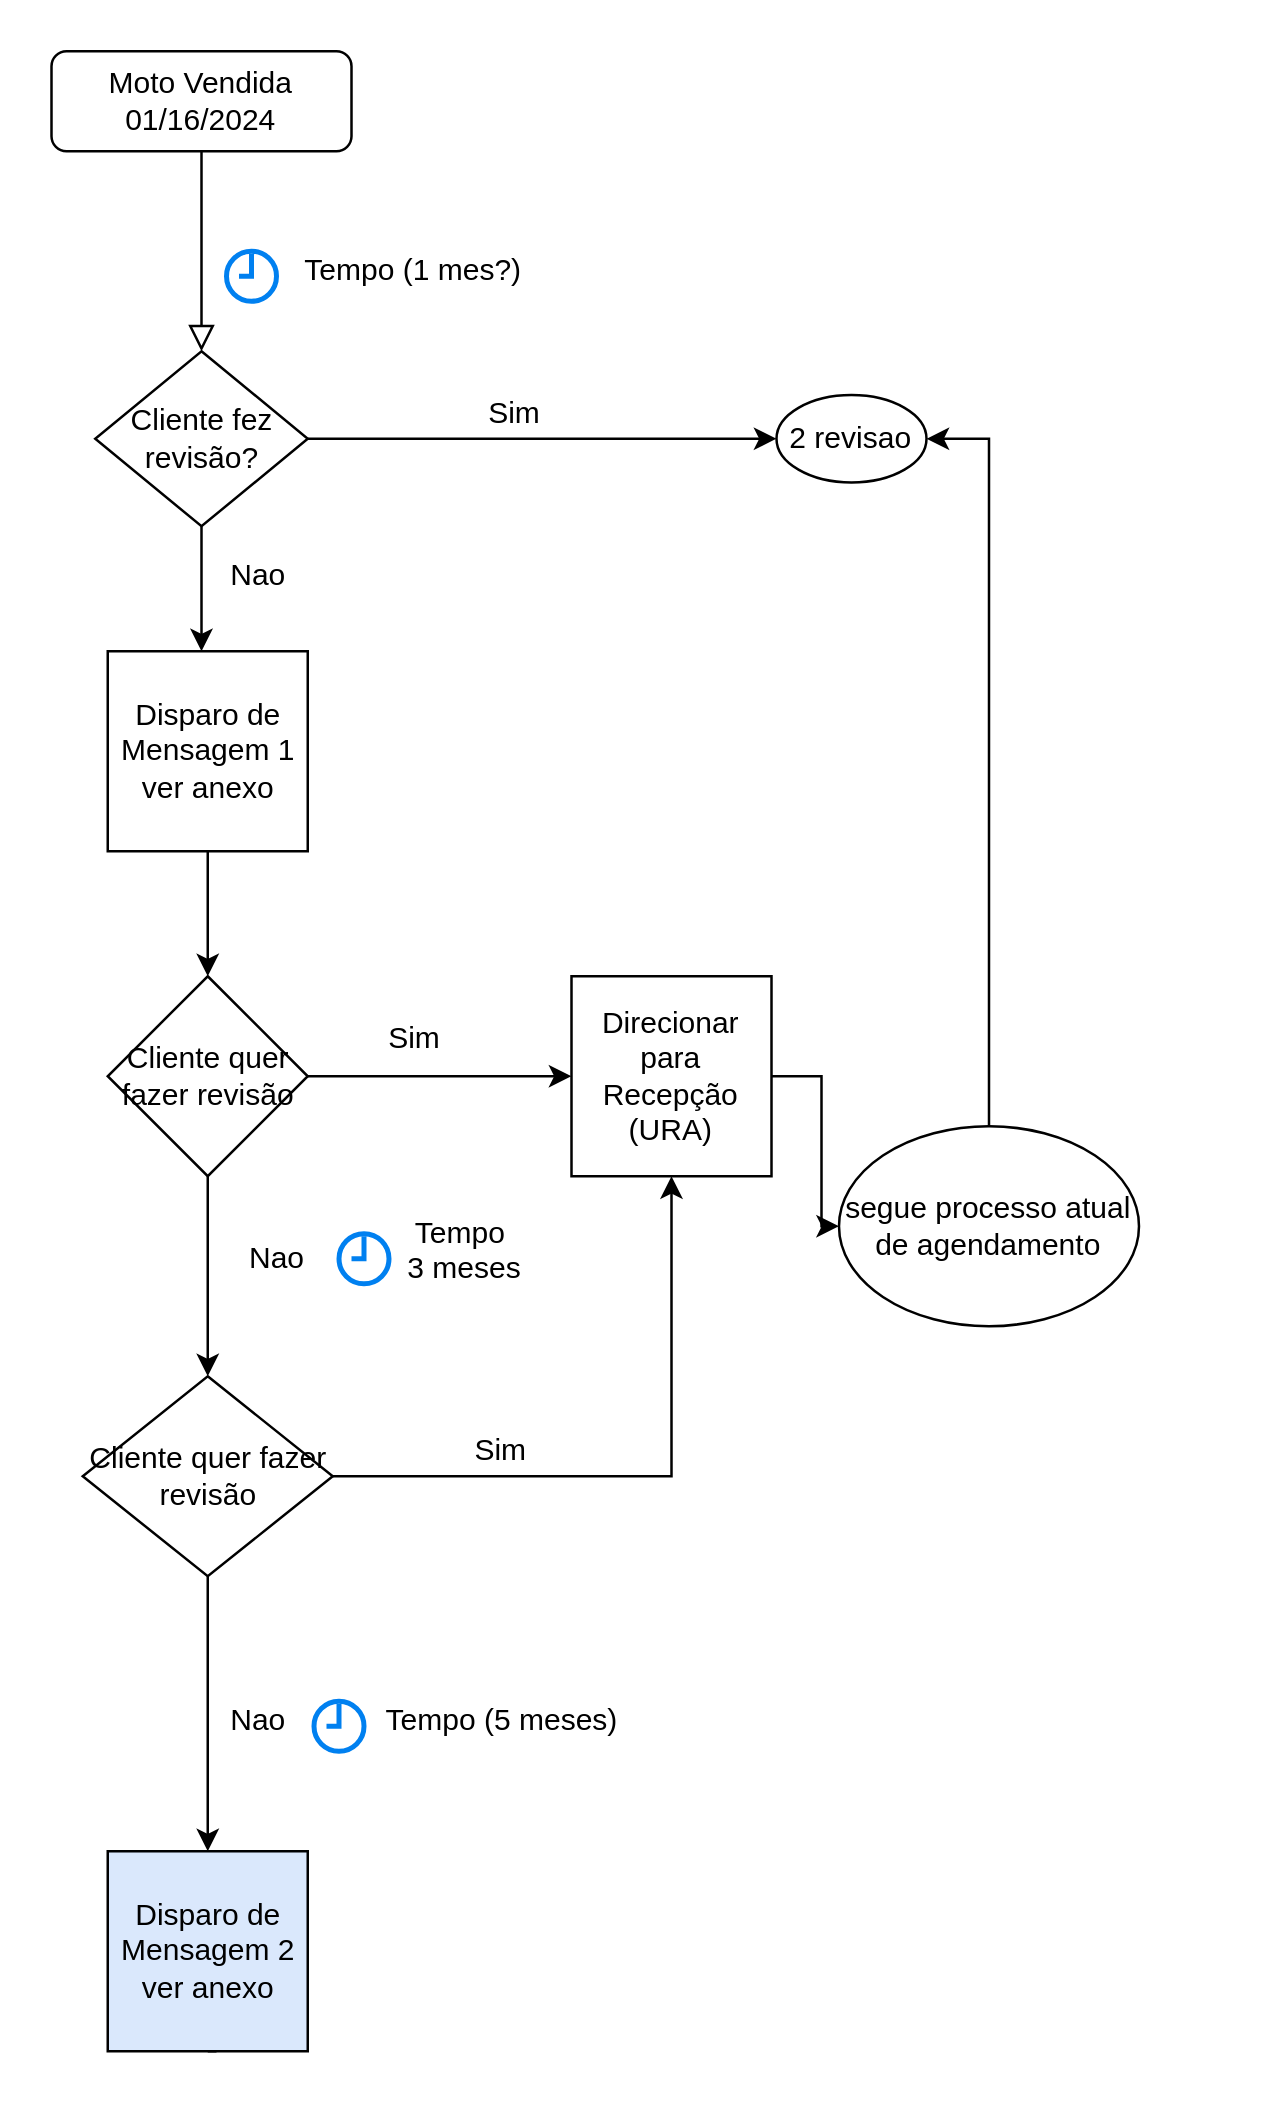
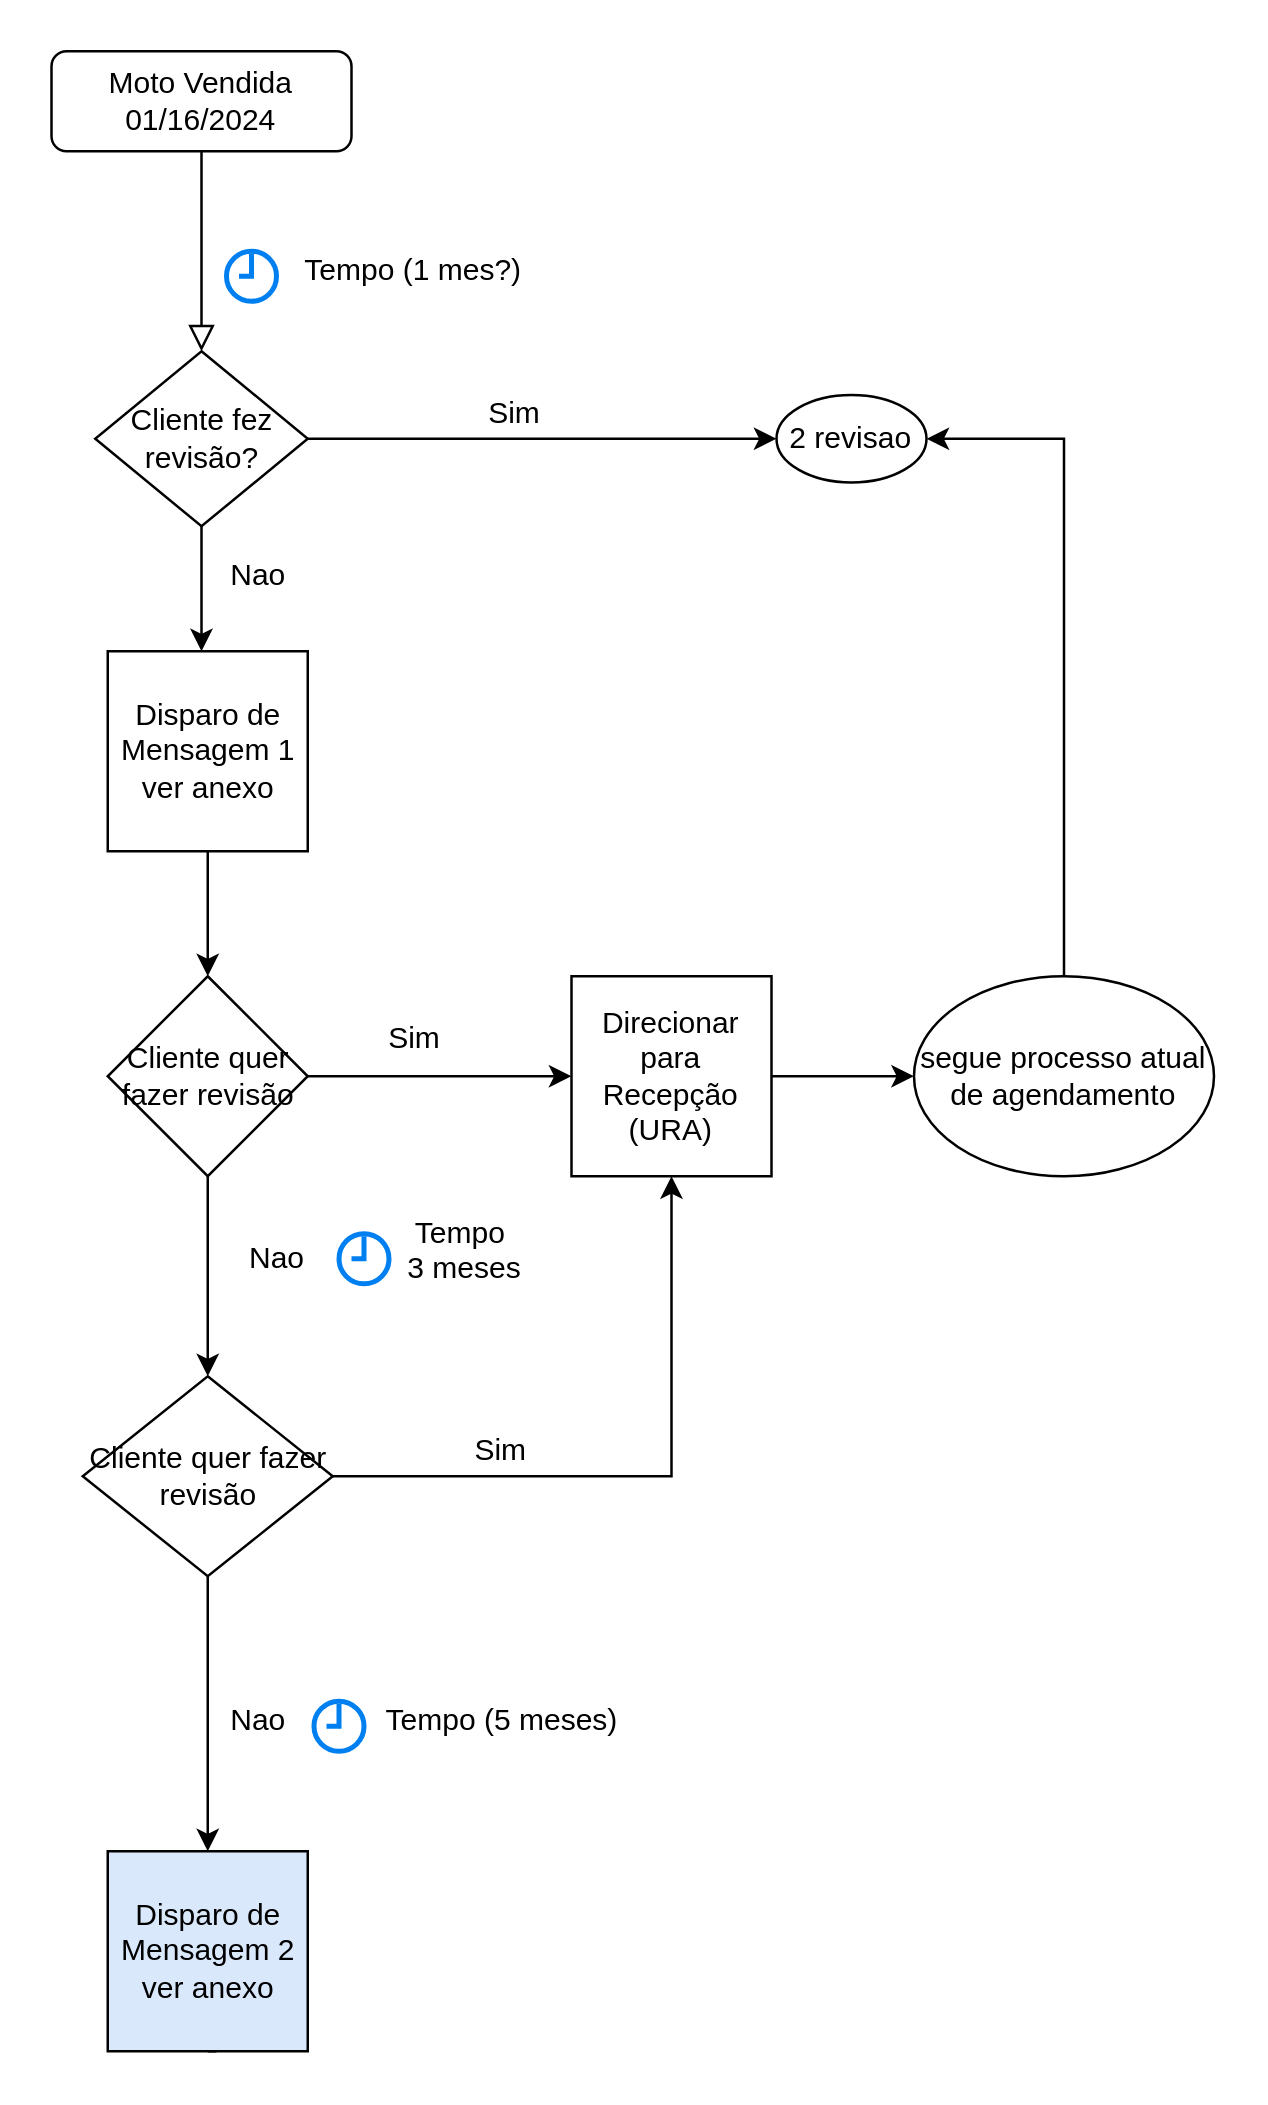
- <mxCell id="16" value="segue processo atual de agendamento" style="ellipse;whiteSpace=wrap;html=1;" vertex="1" parent="1"><mxGeometry x="335" y="450" width="120" height="80" as="geometry" /></mxCell>
+ <mxCell id="16" value="segue processo atual de agendamento" style="ellipse;whiteSpace=wrap;html=1;" vertex="1" parent="1"><mxGeometry x="365" y="390" width="120" height="80" as="geometry" /></mxCell>
